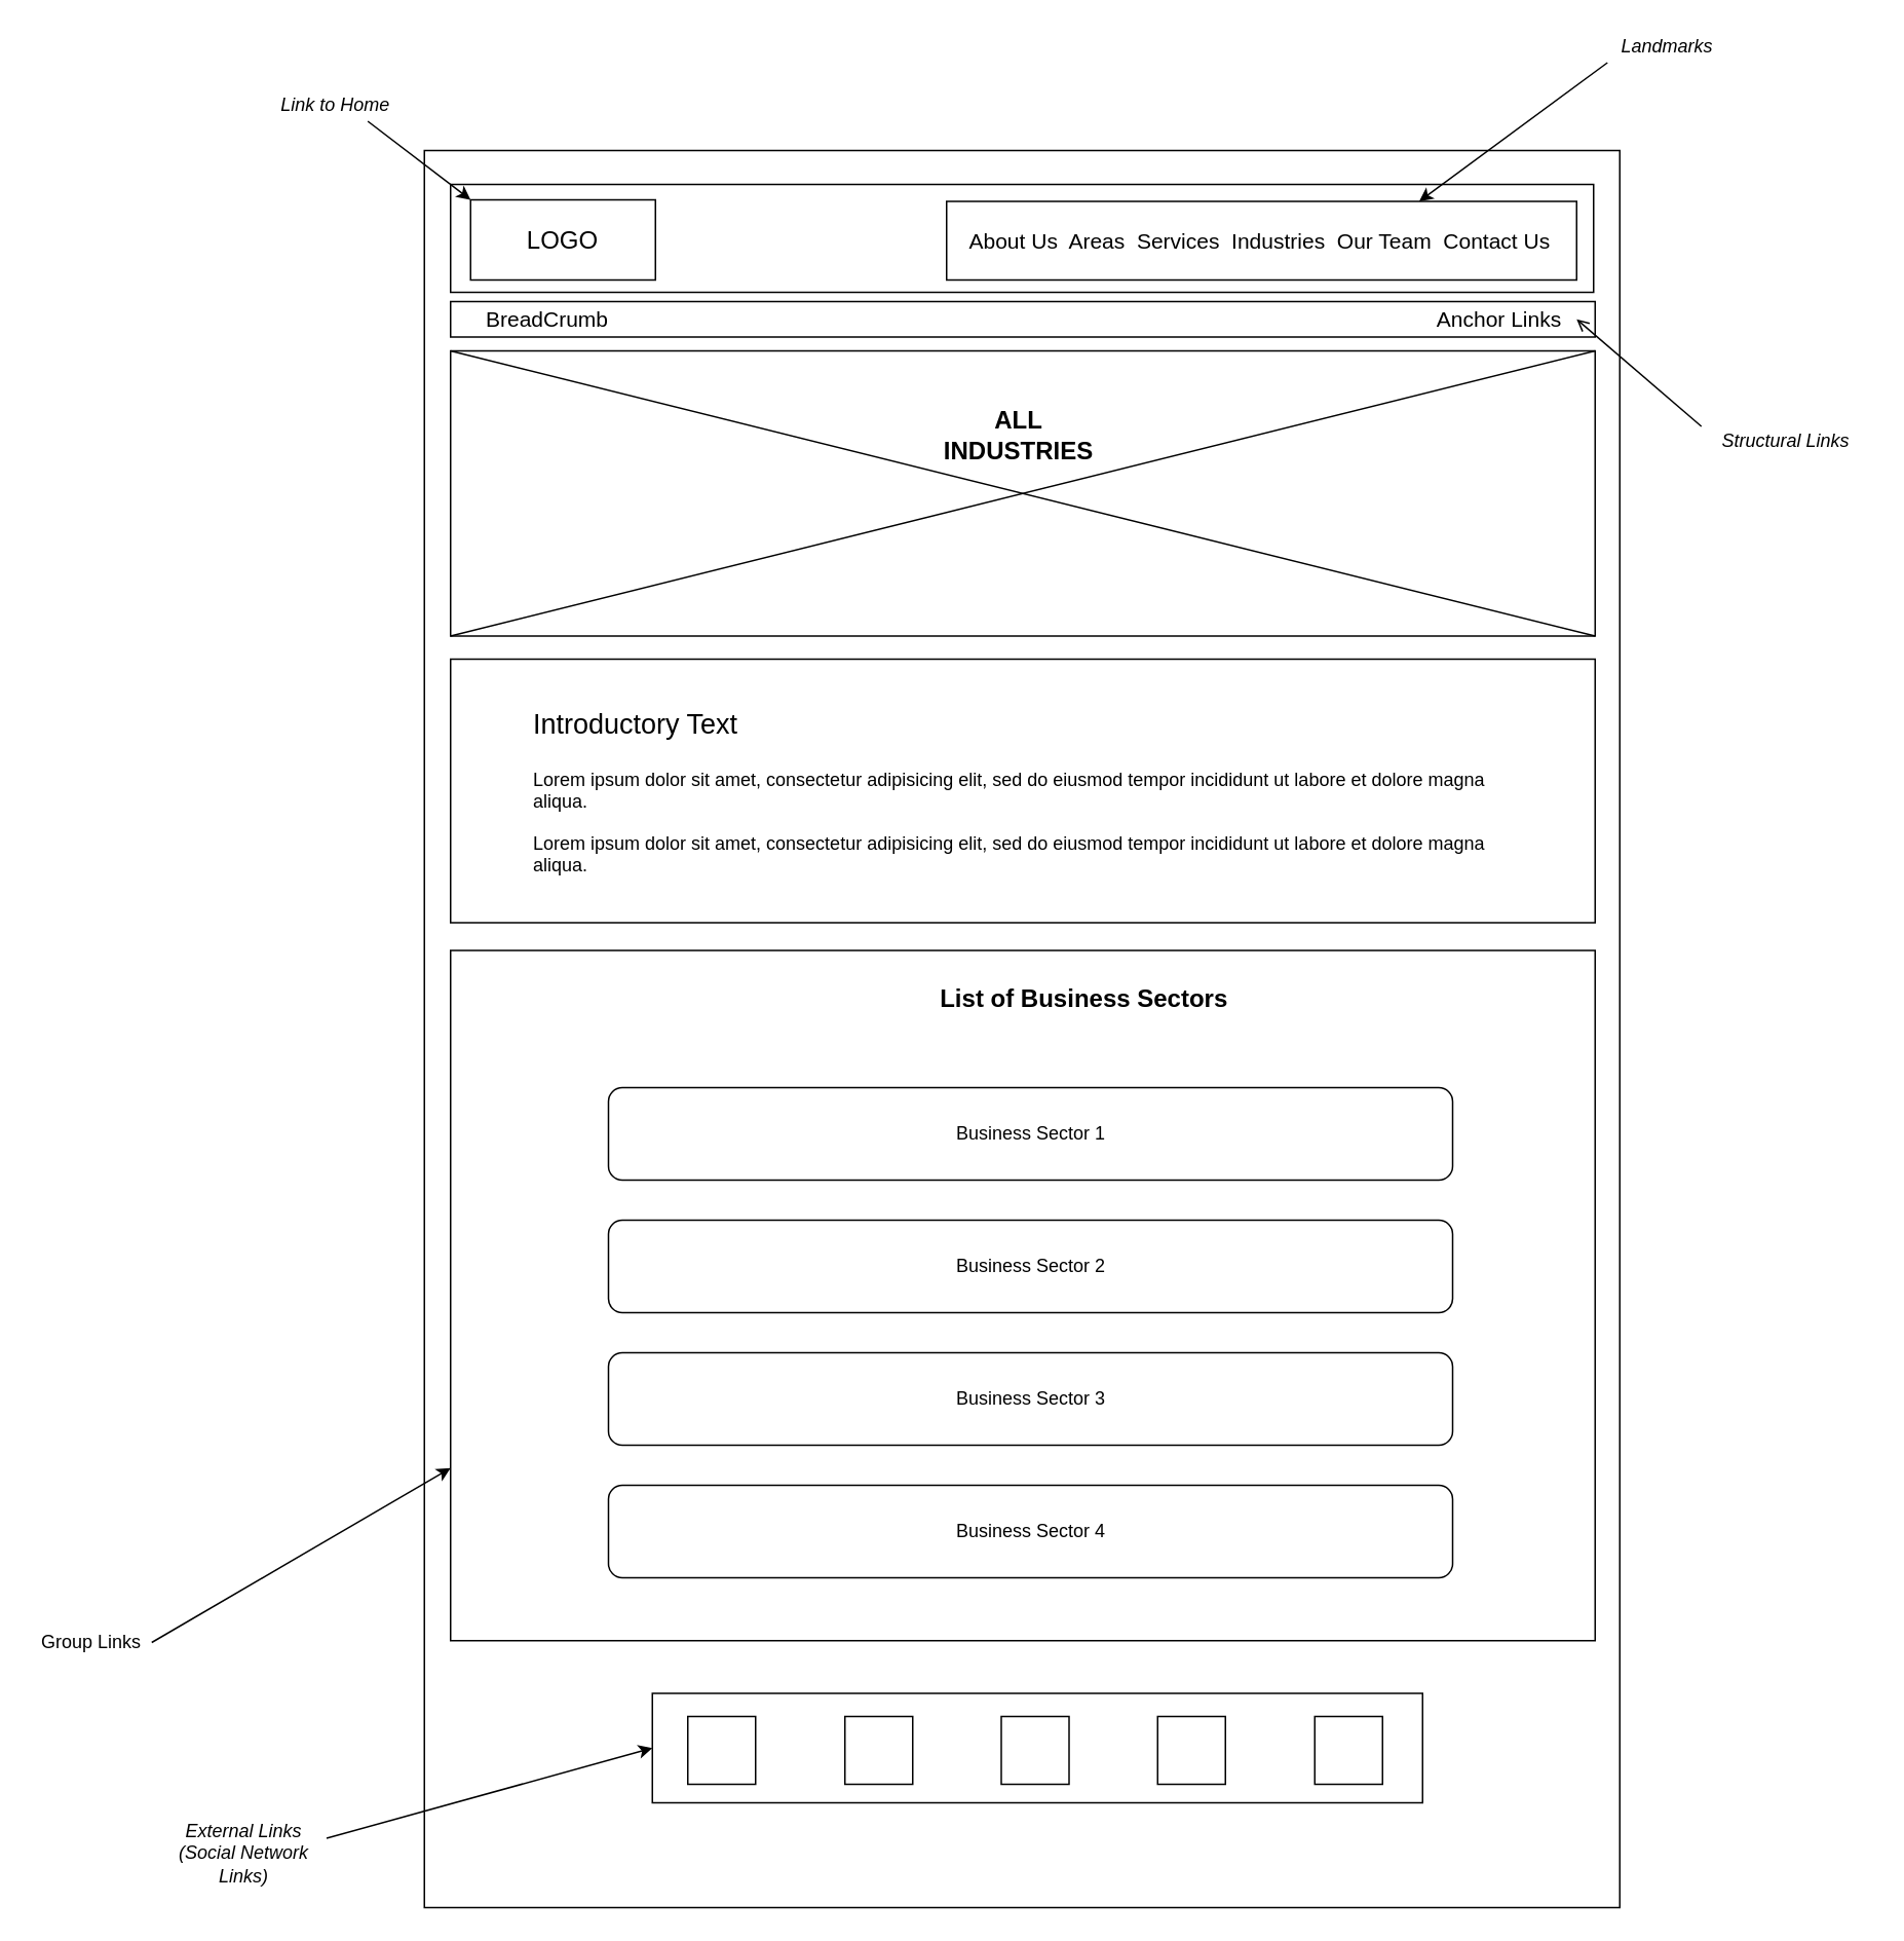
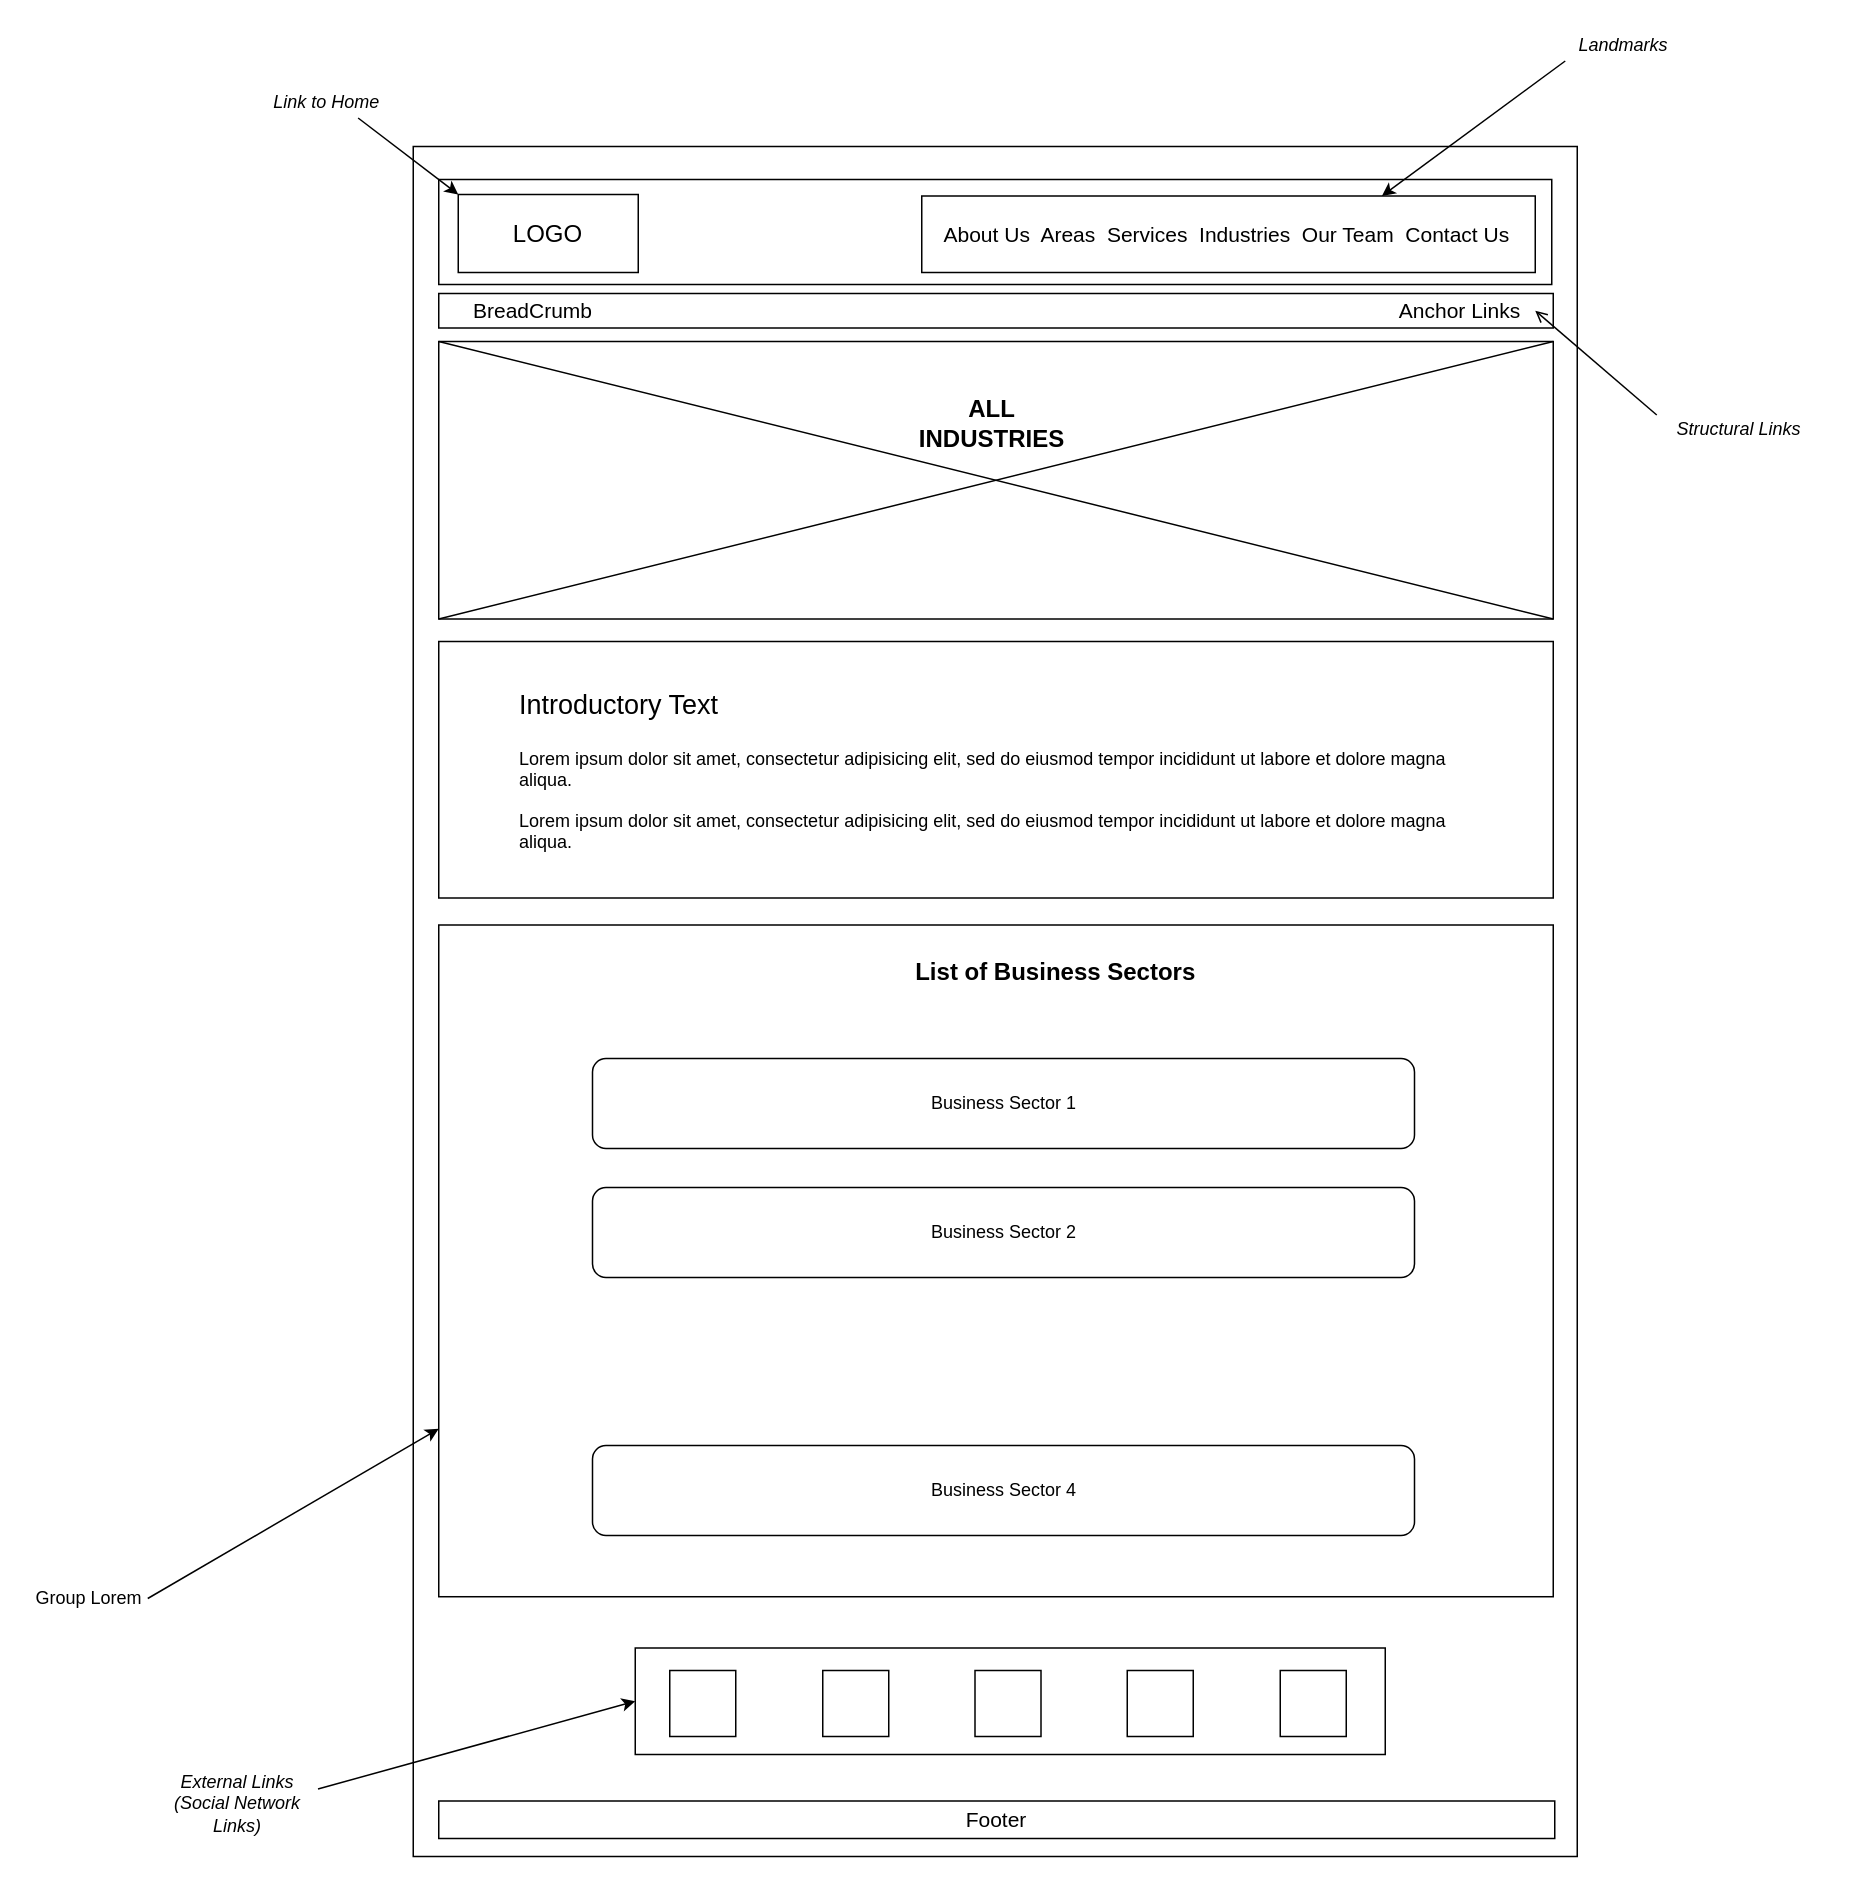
- <mxCell id="22" value="Business Sector 3" style="rounded=1;whiteSpace=wrap;html=1;" parent="17" vertex="1"><mxGeometry x="102.5" y="261" width="548" height="60" as="geometry" /></mxCell>
- <mxCell id="30" value="Group Links" style="text;html=1;strokeColor=none;fillColor=none;align=center;verticalAlign=middle;whiteSpace=wrap;rounded=0;" parent="1" vertex="1"><mxGeometry x="20" y="1055" width="78" height="20" as="geometry" /></mxCell>
+ <mxCell id="30" value="Group Lorem" style="text;html=1;strokeColor=none;fillColor=none;align=center;verticalAlign=middle;whiteSpace=wrap;rounded=0;" parent="1" vertex="1"><mxGeometry x="20" y="1055" width="78" height="20" as="geometry" /></mxCell>
+ <mxCell id="24" value="&lt;font style=&quot;font-size: 14px&quot;&gt;Footer&lt;/font&gt;" style="rounded=0;whiteSpace=wrap;html=1;strokeColor=#000000;fillColor=none;" parent="1" vertex="1"><mxGeometry x="292" y="1200" width="744" height="25" as="geometry" /></mxCell>
